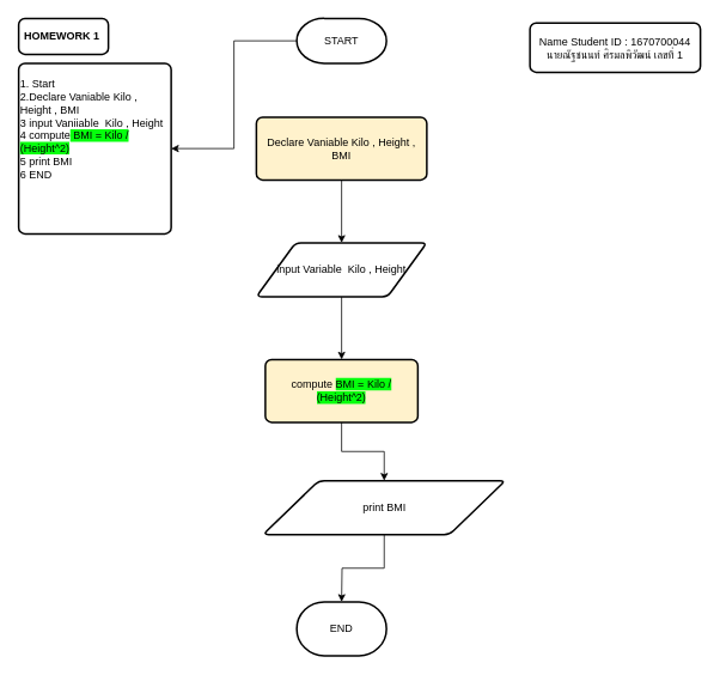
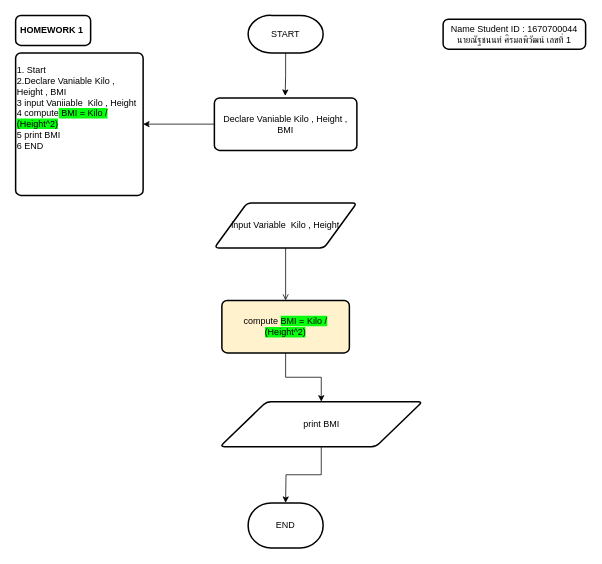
- <mxCell id="15" value="Name Student ID : 1670700044&lt;div&gt;นายณัฐชนนท์ ศิรมลพิวัฒน์ เลขที่ 1&lt;/div&gt;" style="rounded=1;whiteSpace=wrap;html=1;absoluteArcSize=1;arcSize=14;strokeWidth=2;" vertex="1" parent="1"><mxGeometry x="590" y="25" width="190" height="55" as="geometry" /></mxCell>
+ <mxCell id="15" value="Name Student ID : 1670700044&lt;div&gt;นายณัฐชนนท์ ศิรมลพิวัฒน์ เลขที่ 1&lt;/div&gt;" style="rounded=1;whiteSpace=wrap;html=1;absoluteArcSize=1;arcSize=14;strokeWidth=2;" vertex="1" parent="1"><mxGeometry x="590" y="25" width="190" height="40" as="geometry" /></mxCell>
- <mxCell id="4" style="edgeStyle=orthogonalEdgeStyle;rounded=0;orthogonalLoop=1;jettySize=auto;html=1;" edge="1" parent="1" source="5" target="3"><mxGeometry relative="1" as="geometry"><mxPoint x="380" y="120" as="targetPoint" /></mxGeometry></mxCell>
+ <mxCell id="4" style="edgeStyle=orthogonalEdgeStyle;rounded=0;orthogonalLoop=1;jettySize=auto;html=1;entryX=0.497;entryY=-0.038;entryDx=0;entryDy=0;entryPerimeter=0;" edge="1" parent="1" source="5" target="9"><mxGeometry relative="1" as="geometry"><mxPoint x="380" y="120" as="targetPoint" /></mxGeometry></mxCell>
- <mxCell id="9" value="&lt;span style=&quot;text-align: left;&quot;&gt;Declare Vaniable Kilo , Height , BMI&lt;/span&gt;" style="rounded=1;whiteSpace=wrap;html=1;absoluteArcSize=1;arcSize=14;strokeWidth=2;fillColor=#fff2cc;" vertex="1" parent="1"><mxGeometry x="285" y="130" width="190" height="70" as="geometry" /></mxCell>
+ <mxCell id="9" value="&lt;span style=&quot;text-align: left;&quot;&gt;Declare Vaniable Kilo , Height , BMI&lt;/span&gt;" style="rounded=1;whiteSpace=wrap;html=1;absoluteArcSize=1;arcSize=14;strokeWidth=2;" vertex="1" parent="1"><mxGeometry x="285" y="130" width="190" height="70" as="geometry" /></mxCell>
- <mxCell id="8" style="edgeStyle=orthogonalEdgeStyle;rounded=0;orthogonalLoop=1;jettySize=auto;html=1;entryX=0.5;entryY=0;entryDx=0;entryDy=0;" edge="1" parent="1" source="9" target="7"><mxGeometry relative="1" as="geometry" /></mxCell>
+ <mxCell id="8" style="edgeStyle=orthogonalEdgeStyle;rounded=0;orthogonalLoop=1;jettySize=auto;html=1;" edge="1" parent="1" source="9" target="3"><mxGeometry relative="1" as="geometry" /></mxCell>
- <mxCell id="6" style="edgeStyle=orthogonalEdgeStyle;rounded=0;orthogonalLoop=1;jettySize=auto;html=1;entryX=0.5;entryY=0;entryDx=0;entryDy=0;" edge="1" parent="1" source="7" target="11"><mxGeometry relative="1" as="geometry" /></mxCell>
+ <mxCell id="6" style="edgeStyle=orthogonalEdgeStyle;rounded=0;orthogonalLoop=1;jettySize=auto;html=1;entryX=0.5;entryY=0;entryDx=0;entryDy=0;endArrow=open;" edge="1" parent="1" source="7" target="11"><mxGeometry relative="1" as="geometry" /></mxCell>
